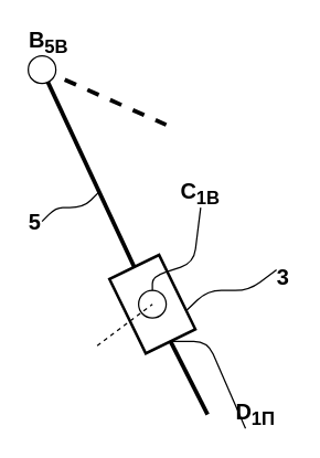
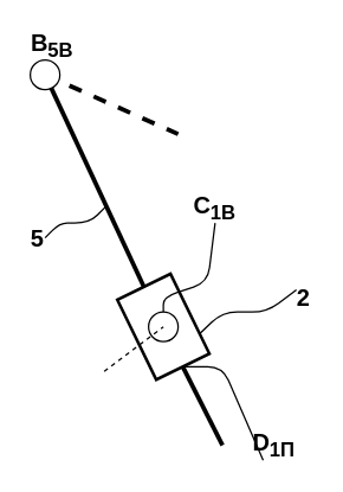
- <mxCell id="11" value="&lt;b&gt;&lt;font style=&quot;font-size: 16px&quot;&gt;3&lt;/font&gt;&lt;/b&gt;" style="text;html=1;strokeColor=none;fillColor=none;align=center;verticalAlign=middle;whiteSpace=wrap;rounded=0;glass=0;" parent="1" vertex="1"><mxGeometry x="200" y="190" width="10" height="20" as="geometry" /></mxCell>
+ <mxCell id="11" value="&lt;b&gt;&lt;font style=&quot;font-size: 16px&quot;&gt;2&lt;/font&gt;&lt;/b&gt;" style="text;html=1;strokeColor=none;fillColor=none;align=center;verticalAlign=middle;whiteSpace=wrap;rounded=0;glass=0;" parent="1" vertex="1"><mxGeometry x="200" y="190" width="10" height="20" as="geometry" /></mxCell>
